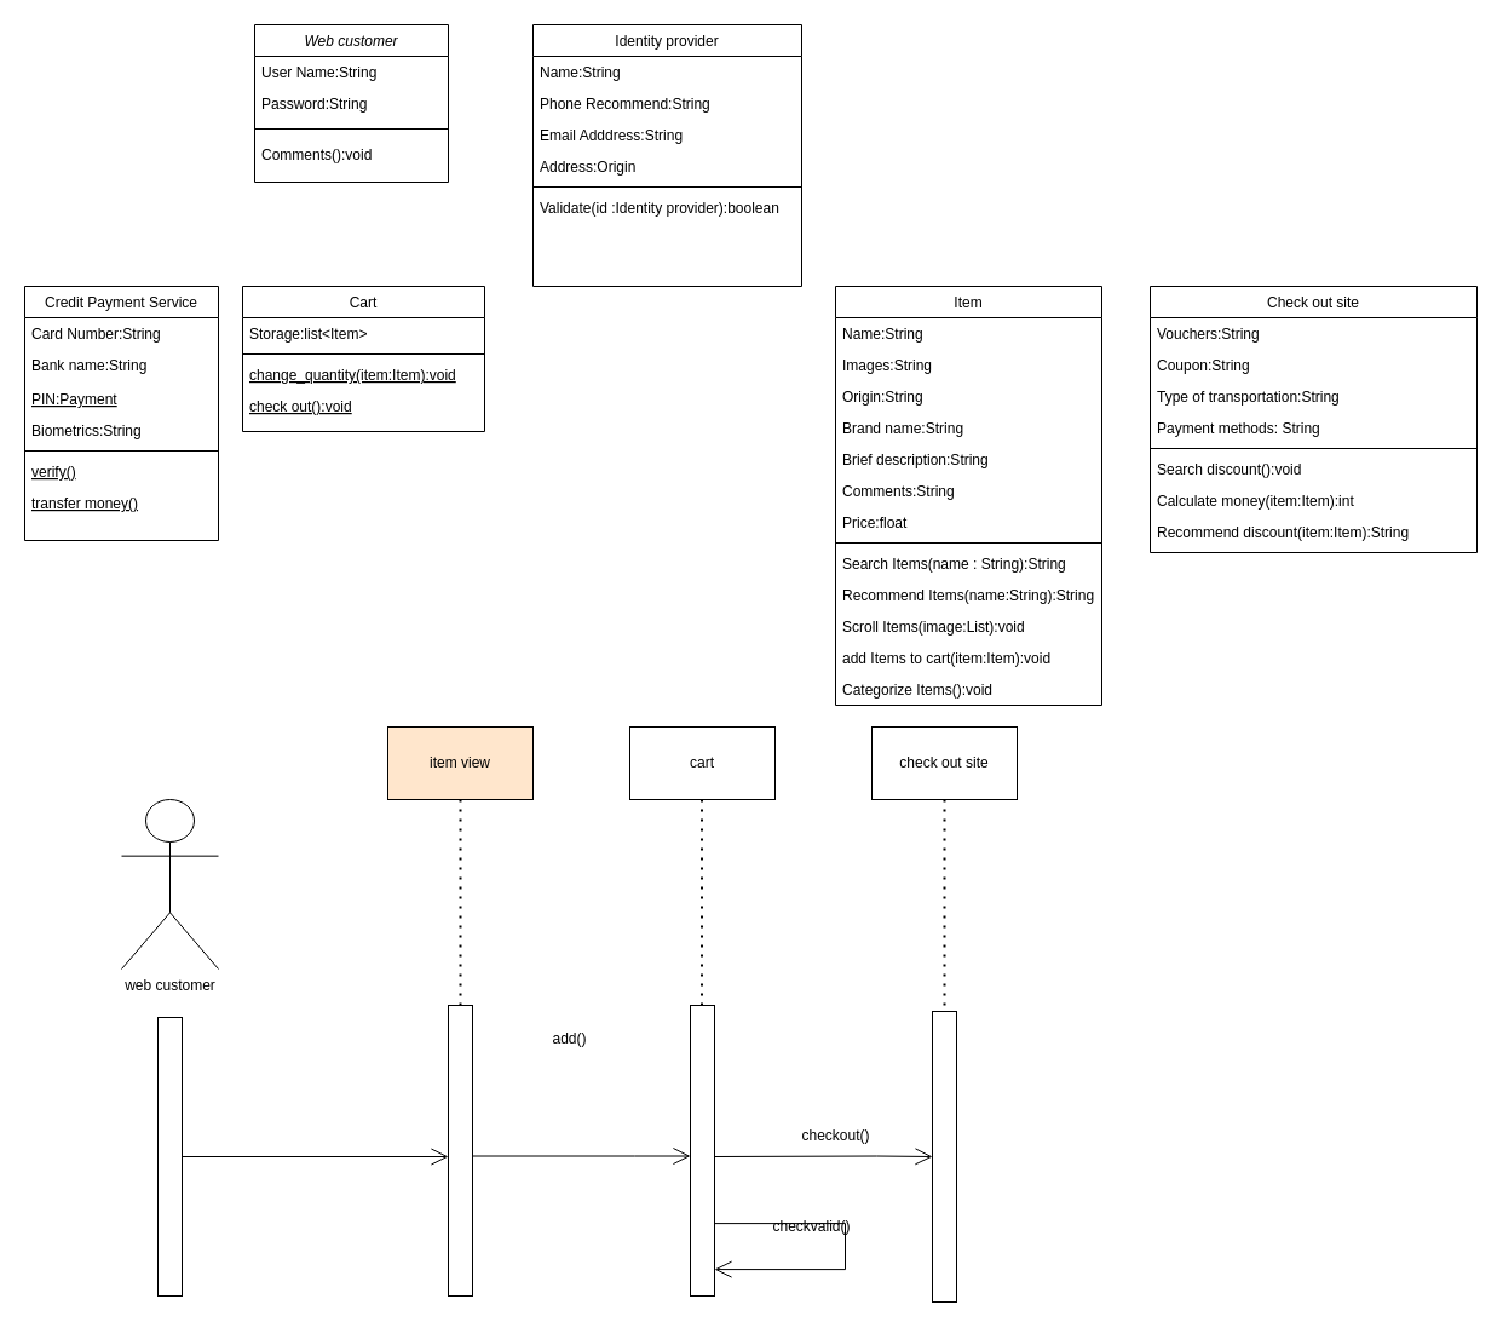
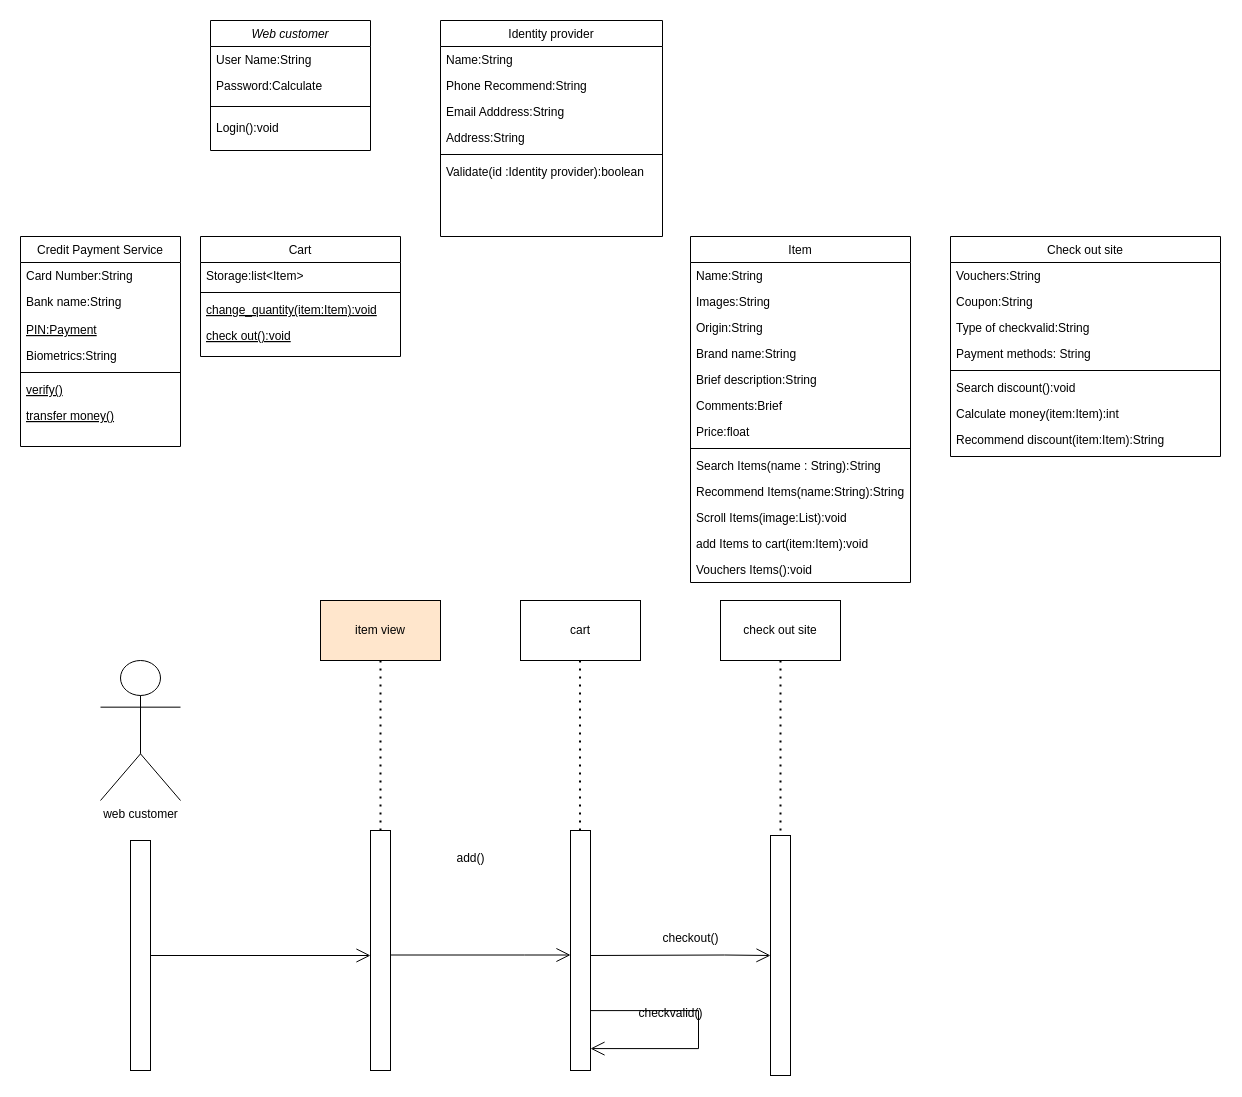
- <mxCell id="4" value="Password:String" style="text;align=left;verticalAlign=top;spacingLeft=4;spacingRight=4;overflow=hidden;rotatable=0;points=[[0,0.5],[1,0.5]];portConstraint=eastwest;rounded=0;shadow=0;html=0;" parent="2" vertex="1"><mxGeometry y="52" width="160" height="26" as="geometry" /></mxCell>
+ <mxCell id="4" value="Password:Calculate" style="text;align=left;verticalAlign=top;spacingLeft=4;spacingRight=4;overflow=hidden;rotatable=0;points=[[0,0.5],[1,0.5]];portConstraint=eastwest;rounded=0;shadow=0;html=0;" parent="2" vertex="1"><mxGeometry y="52" width="160" height="26" as="geometry" /></mxCell>
- <mxCell id="6" value="Comments():void" style="text;align=left;verticalAlign=top;spacingLeft=4;spacingRight=4;overflow=hidden;rotatable=0;points=[[0,0.5],[1,0.5]];portConstraint=eastwest;rounded=0;shadow=0;html=0;" parent="2" vertex="1"><mxGeometry y="94" width="160" height="36" as="geometry" /></mxCell>
+ <mxCell id="6" value="Login():void" style="text;align=left;verticalAlign=top;spacingLeft=4;spacingRight=4;overflow=hidden;rotatable=0;points=[[0,0.5],[1,0.5]];portConstraint=eastwest;rounded=0;shadow=0;html=0;" parent="2" vertex="1"><mxGeometry y="94" width="160" height="36" as="geometry" /></mxCell>
- <mxCell id="19" value="Address:Origin" style="text;align=left;verticalAlign=top;spacingLeft=4;spacingRight=4;overflow=hidden;rotatable=0;points=[[0,0.5],[1,0.5]];portConstraint=eastwest;rounded=0;shadow=0;html=0;" parent="15" vertex="1"><mxGeometry y="104" width="222" height="26" as="geometry" /></mxCell>
+ <mxCell id="19" value="Address:String" style="text;align=left;verticalAlign=top;spacingLeft=4;spacingRight=4;overflow=hidden;rotatable=0;points=[[0,0.5],[1,0.5]];portConstraint=eastwest;rounded=0;shadow=0;html=0;" parent="15" vertex="1"><mxGeometry y="104" width="222" height="26" as="geometry" /></mxCell>
- <mxCell id="39" value="Type of transportation:String" style="text;align=left;verticalAlign=top;spacingLeft=4;spacingRight=4;overflow=hidden;rotatable=0;points=[[0,0.5],[1,0.5]];portConstraint=eastwest;rounded=0;shadow=0;html=0;" parent="36" vertex="1"><mxGeometry y="78" width="270" height="26" as="geometry" /></mxCell>
+ <mxCell id="39" value="Type of checkvalid:String" style="text;align=left;verticalAlign=top;spacingLeft=4;spacingRight=4;overflow=hidden;rotatable=0;points=[[0,0.5],[1,0.5]];portConstraint=eastwest;rounded=0;shadow=0;html=0;" parent="36" vertex="1"><mxGeometry y="78" width="270" height="26" as="geometry" /></mxCell>
- <mxCell id="28" value="Comments:String" style="text;align=left;verticalAlign=top;spacingLeft=4;spacingRight=4;overflow=hidden;rotatable=0;points=[[0,0.5],[1,0.5]];portConstraint=eastwest;rounded=0;shadow=0;html=0;" parent="22" vertex="1"><mxGeometry y="156" width="220" height="26" as="geometry" /></mxCell>
+ <mxCell id="28" value="Comments:Brief" style="text;align=left;verticalAlign=top;spacingLeft=4;spacingRight=4;overflow=hidden;rotatable=0;points=[[0,0.5],[1,0.5]];portConstraint=eastwest;rounded=0;shadow=0;html=0;" parent="22" vertex="1"><mxGeometry y="156" width="220" height="26" as="geometry" /></mxCell>
- <mxCell id="35" value="Categorize Items():void" style="text;align=left;verticalAlign=top;spacingLeft=4;spacingRight=4;overflow=hidden;rotatable=0;points=[[0,0.5],[1,0.5]];portConstraint=eastwest;" parent="22" vertex="1"><mxGeometry y="320" width="220" height="26" as="geometry" /></mxCell>
+ <mxCell id="35" value="Vouchers Items():void" style="text;align=left;verticalAlign=top;spacingLeft=4;spacingRight=4;overflow=hidden;rotatable=0;points=[[0,0.5],[1,0.5]];portConstraint=eastwest;" parent="22" vertex="1"><mxGeometry y="320" width="220" height="26" as="geometry" /></mxCell>
